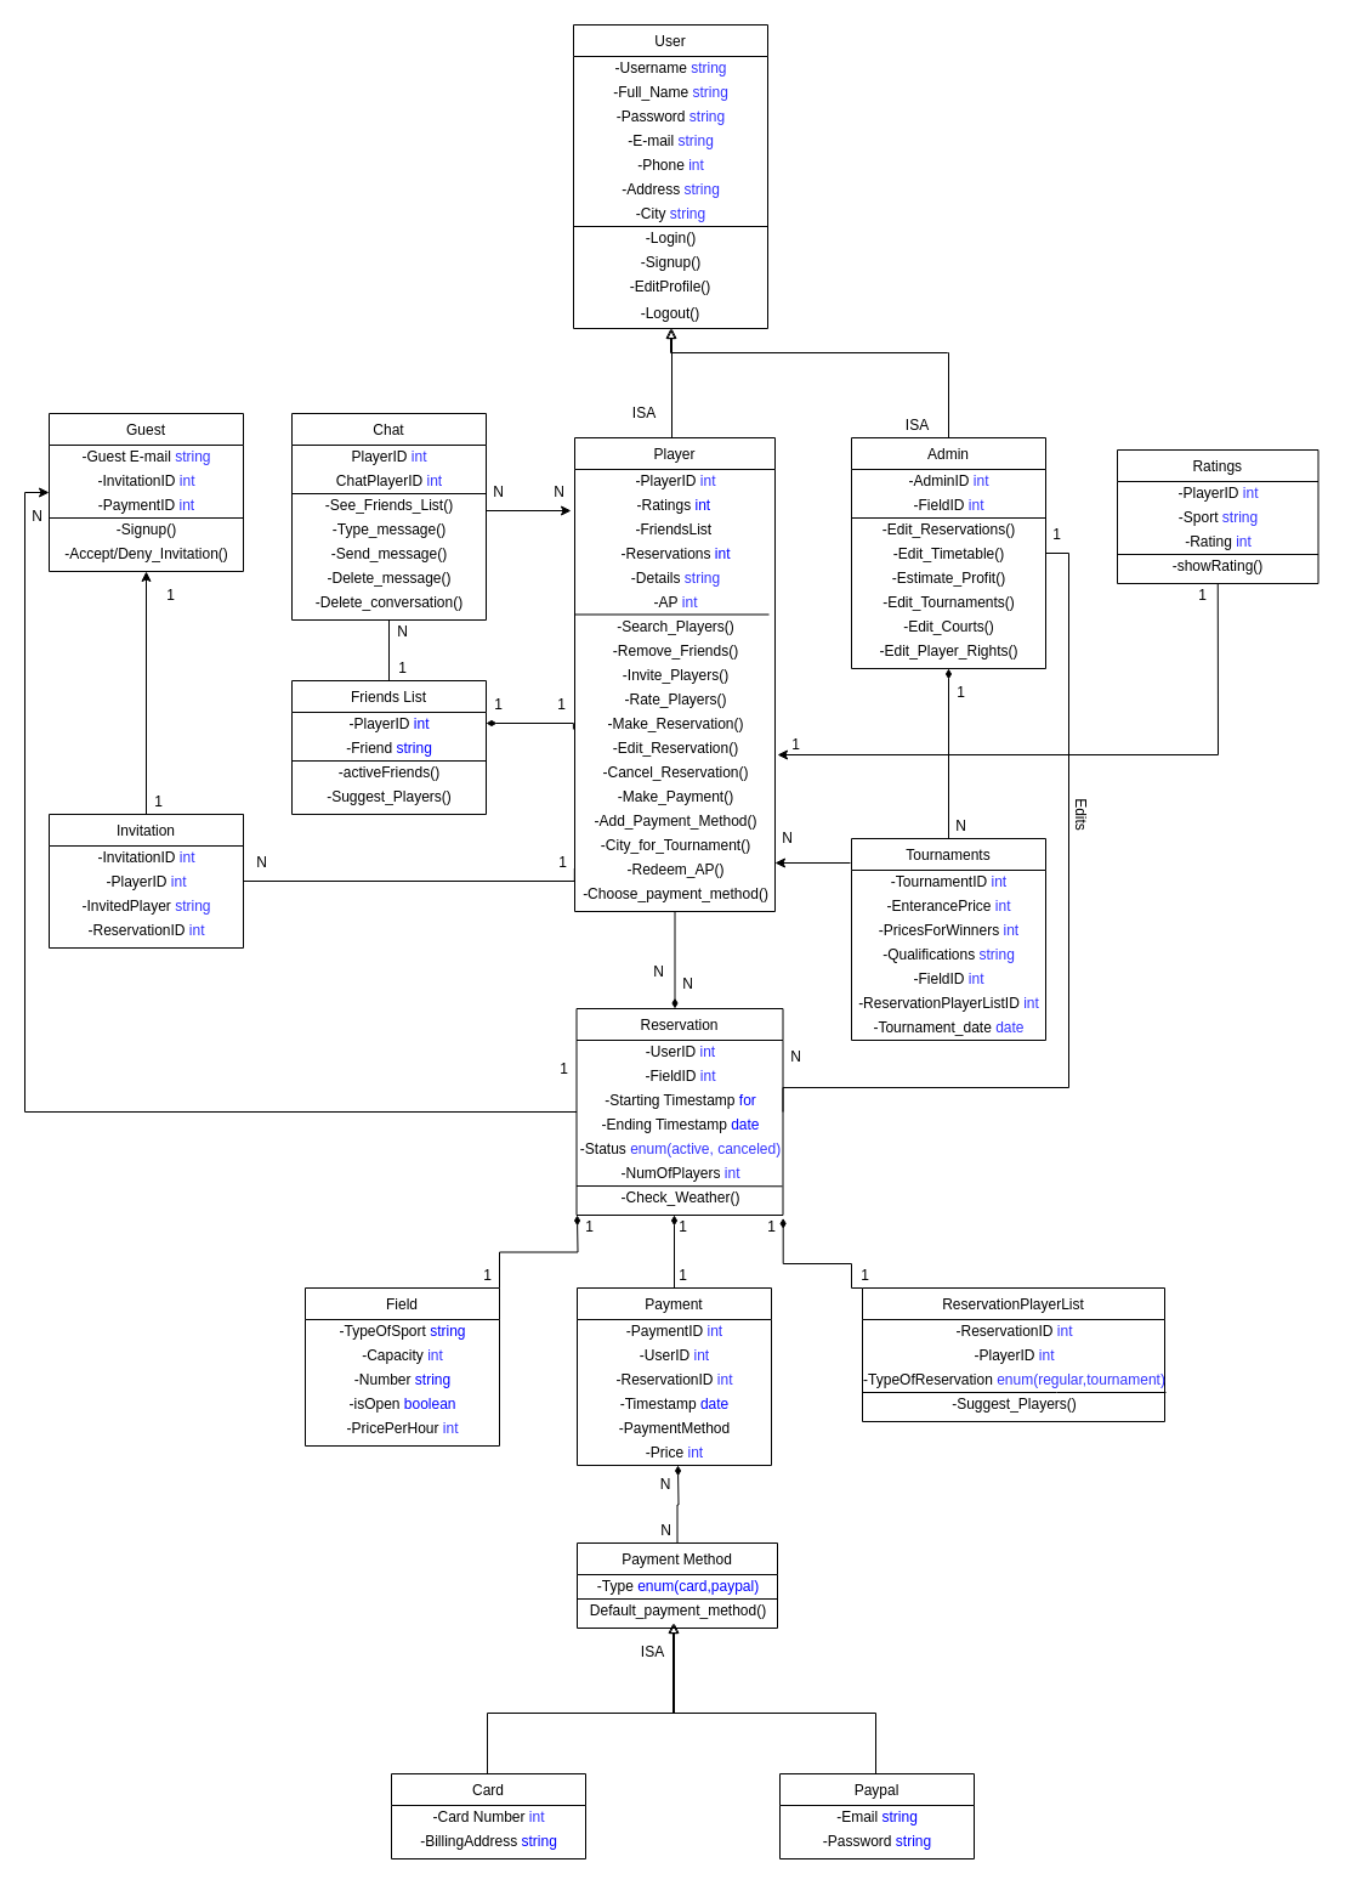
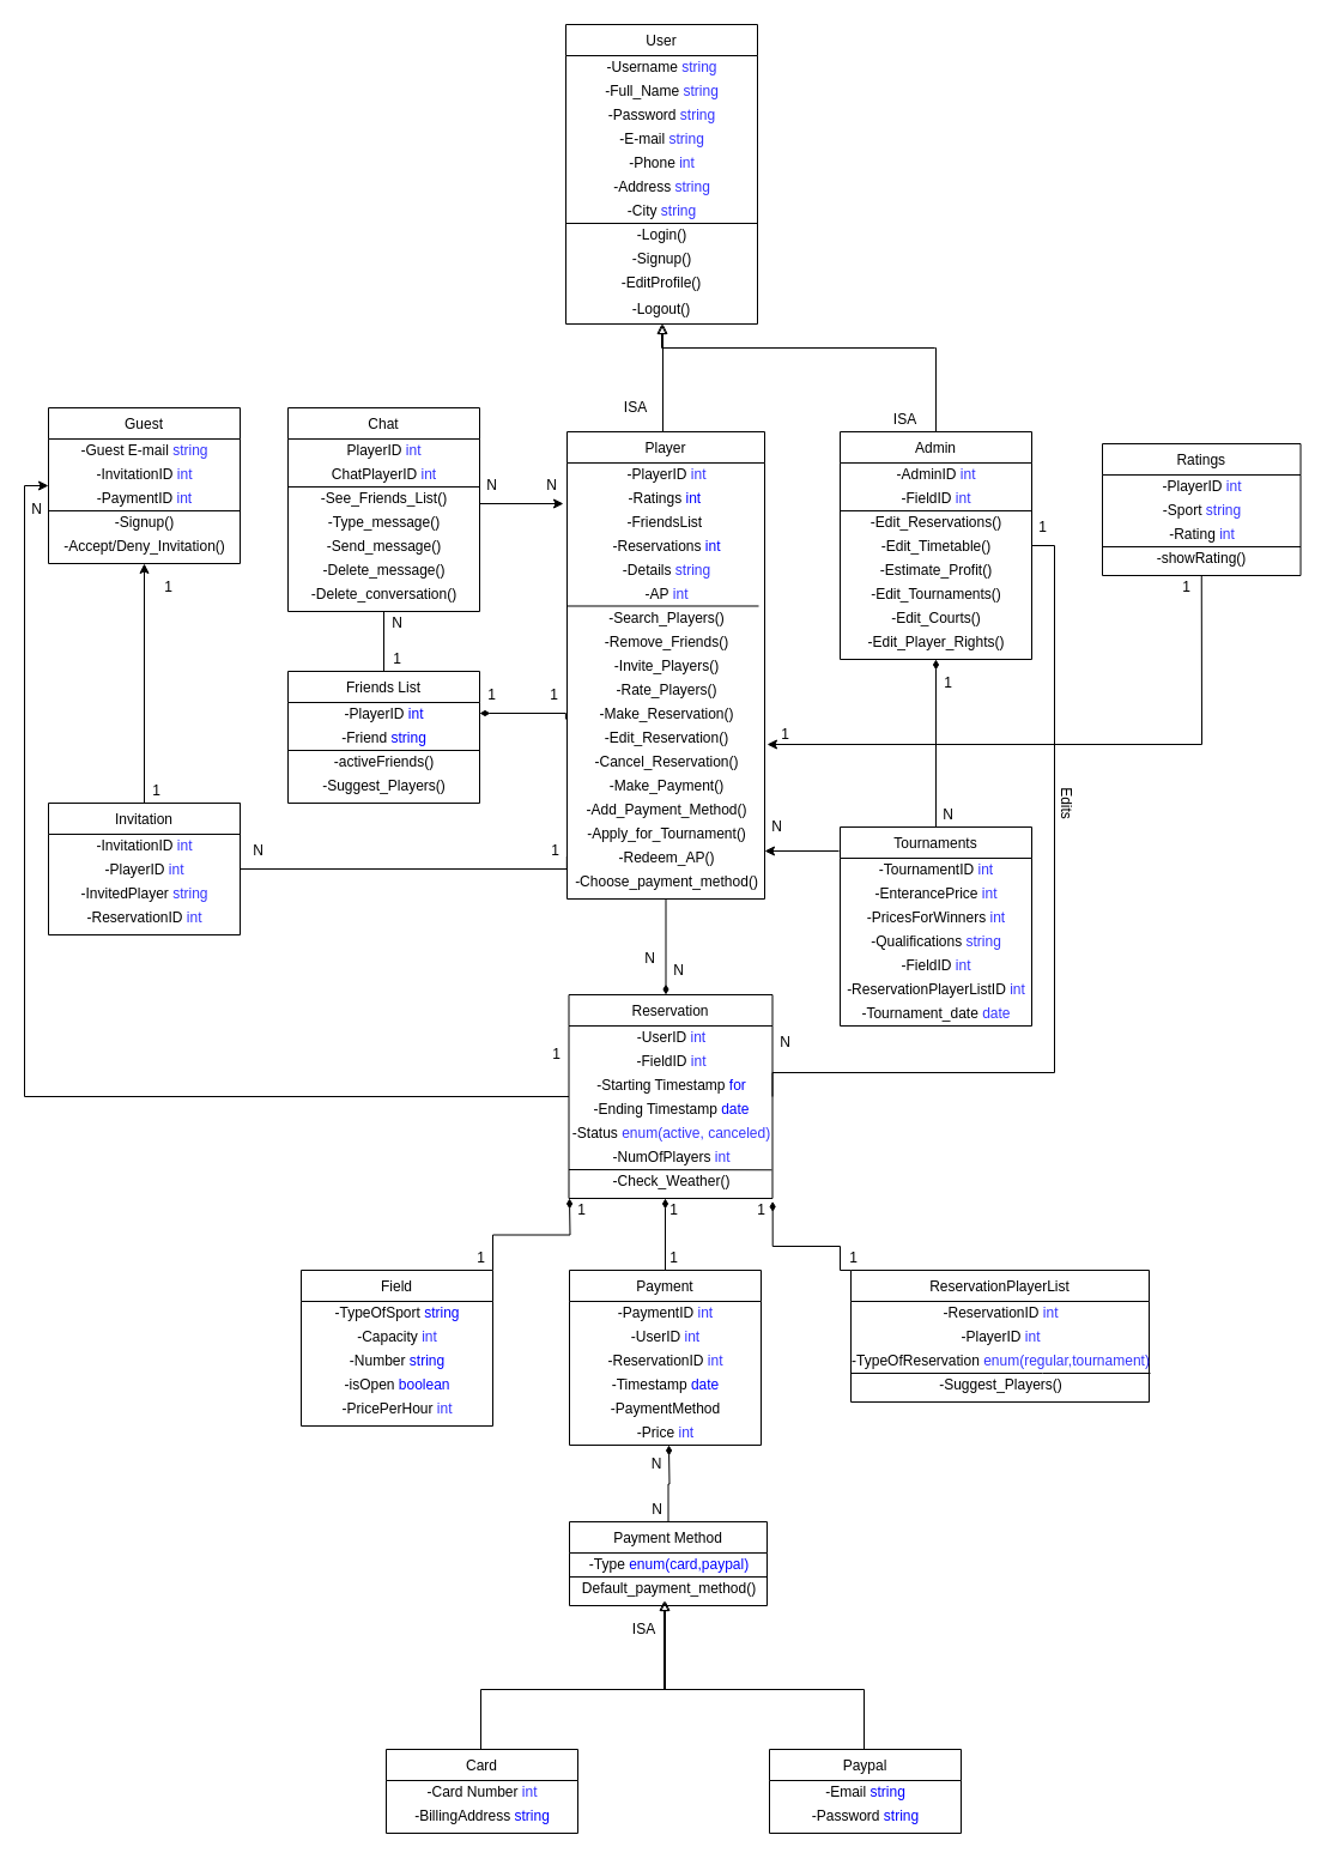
- <mxCell id="52" value="-City_for_Tournament()" style="text;html=1;align=center;verticalAlign=middle;resizable=0;points=[];autosize=1;strokeColor=none;fillColor=none;" parent="35" vertex="1"><mxGeometry y="326" width="165" height="20" as="geometry" /></mxCell>
+ <mxCell id="52" value="-Apply_for_Tournament()" style="text;html=1;align=center;verticalAlign=middle;resizable=0;points=[];autosize=1;strokeColor=none;fillColor=none;" parent="35" vertex="1"><mxGeometry y="326" width="165" height="20" as="geometry" /></mxCell>
